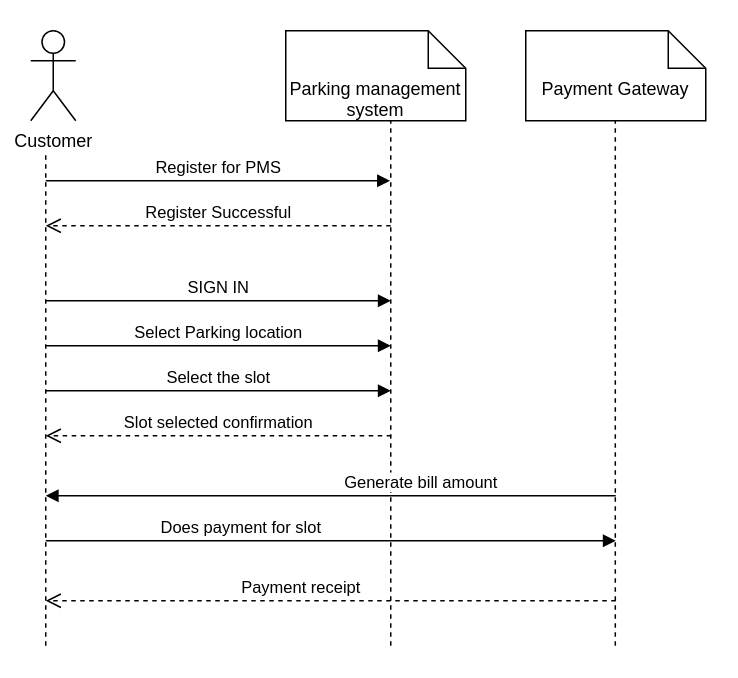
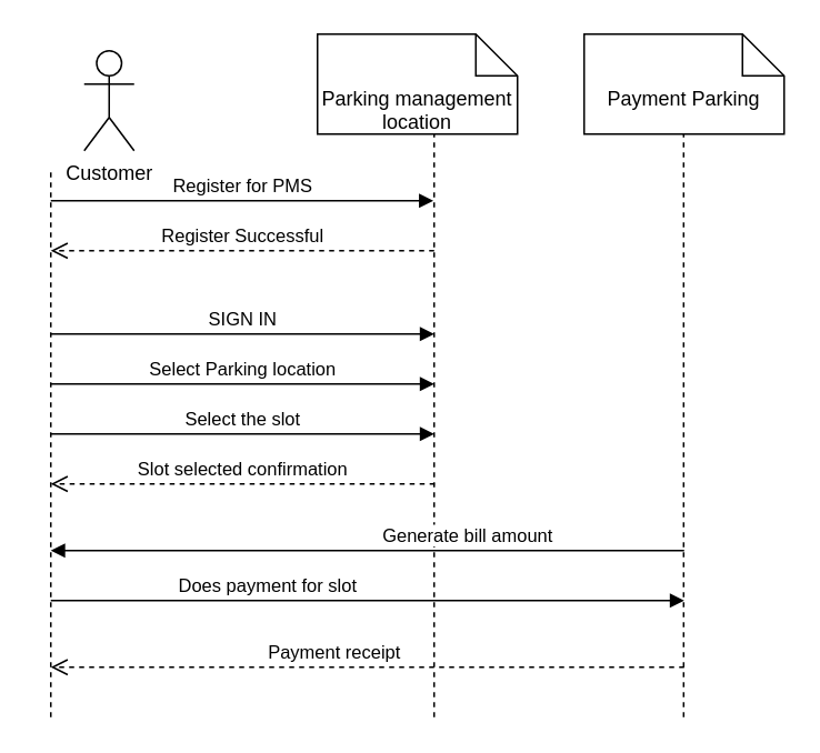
- <mxCell id="10" value="Customer" style="shape=umlActor;verticalLabelPosition=bottom;verticalAlign=top;html=1;outlineConnect=0;" parent="1" vertex="1"><mxGeometry x="20" y="20" width="30" height="60" as="geometry" /></mxCell>
+ <mxCell id="10" value="Customer" style="shape=umlActor;verticalLabelPosition=bottom;verticalAlign=top;html=1;outlineConnect=0;" parent="1" vertex="1"><mxGeometry x="50" y="30" width="30" height="60" as="geometry" /></mxCell>
- <mxCell id="14" value="Payment Gateway" style="shape=note2;boundedLbl=1;whiteSpace=wrap;html=1;size=25;verticalAlign=top;align=center;" vertex="1" parent="1"><mxGeometry x="350" y="20" width="120" height="60" as="geometry" /></mxCell>
+ <mxCell id="14" value="Payment Parking" style="shape=note2;boundedLbl=1;whiteSpace=wrap;html=1;size=25;verticalAlign=top;align=center;" vertex="1" parent="1"><mxGeometry x="350" y="20" width="120" height="60" as="geometry" /></mxCell>
- <mxCell id="12" value="Parking management system" style="shape=note2;boundedLbl=1;whiteSpace=wrap;html=1;size=25;verticalAlign=top;align=center;" parent="1" vertex="1"><mxGeometry x="190" y="20" width="120" height="60" as="geometry" /></mxCell>
+ <mxCell id="12" value="Parking management location" style="shape=note2;boundedLbl=1;whiteSpace=wrap;html=1;size=25;verticalAlign=top;align=center;" parent="1" vertex="1"><mxGeometry x="190" y="20" width="120" height="60" as="geometry" /></mxCell>
